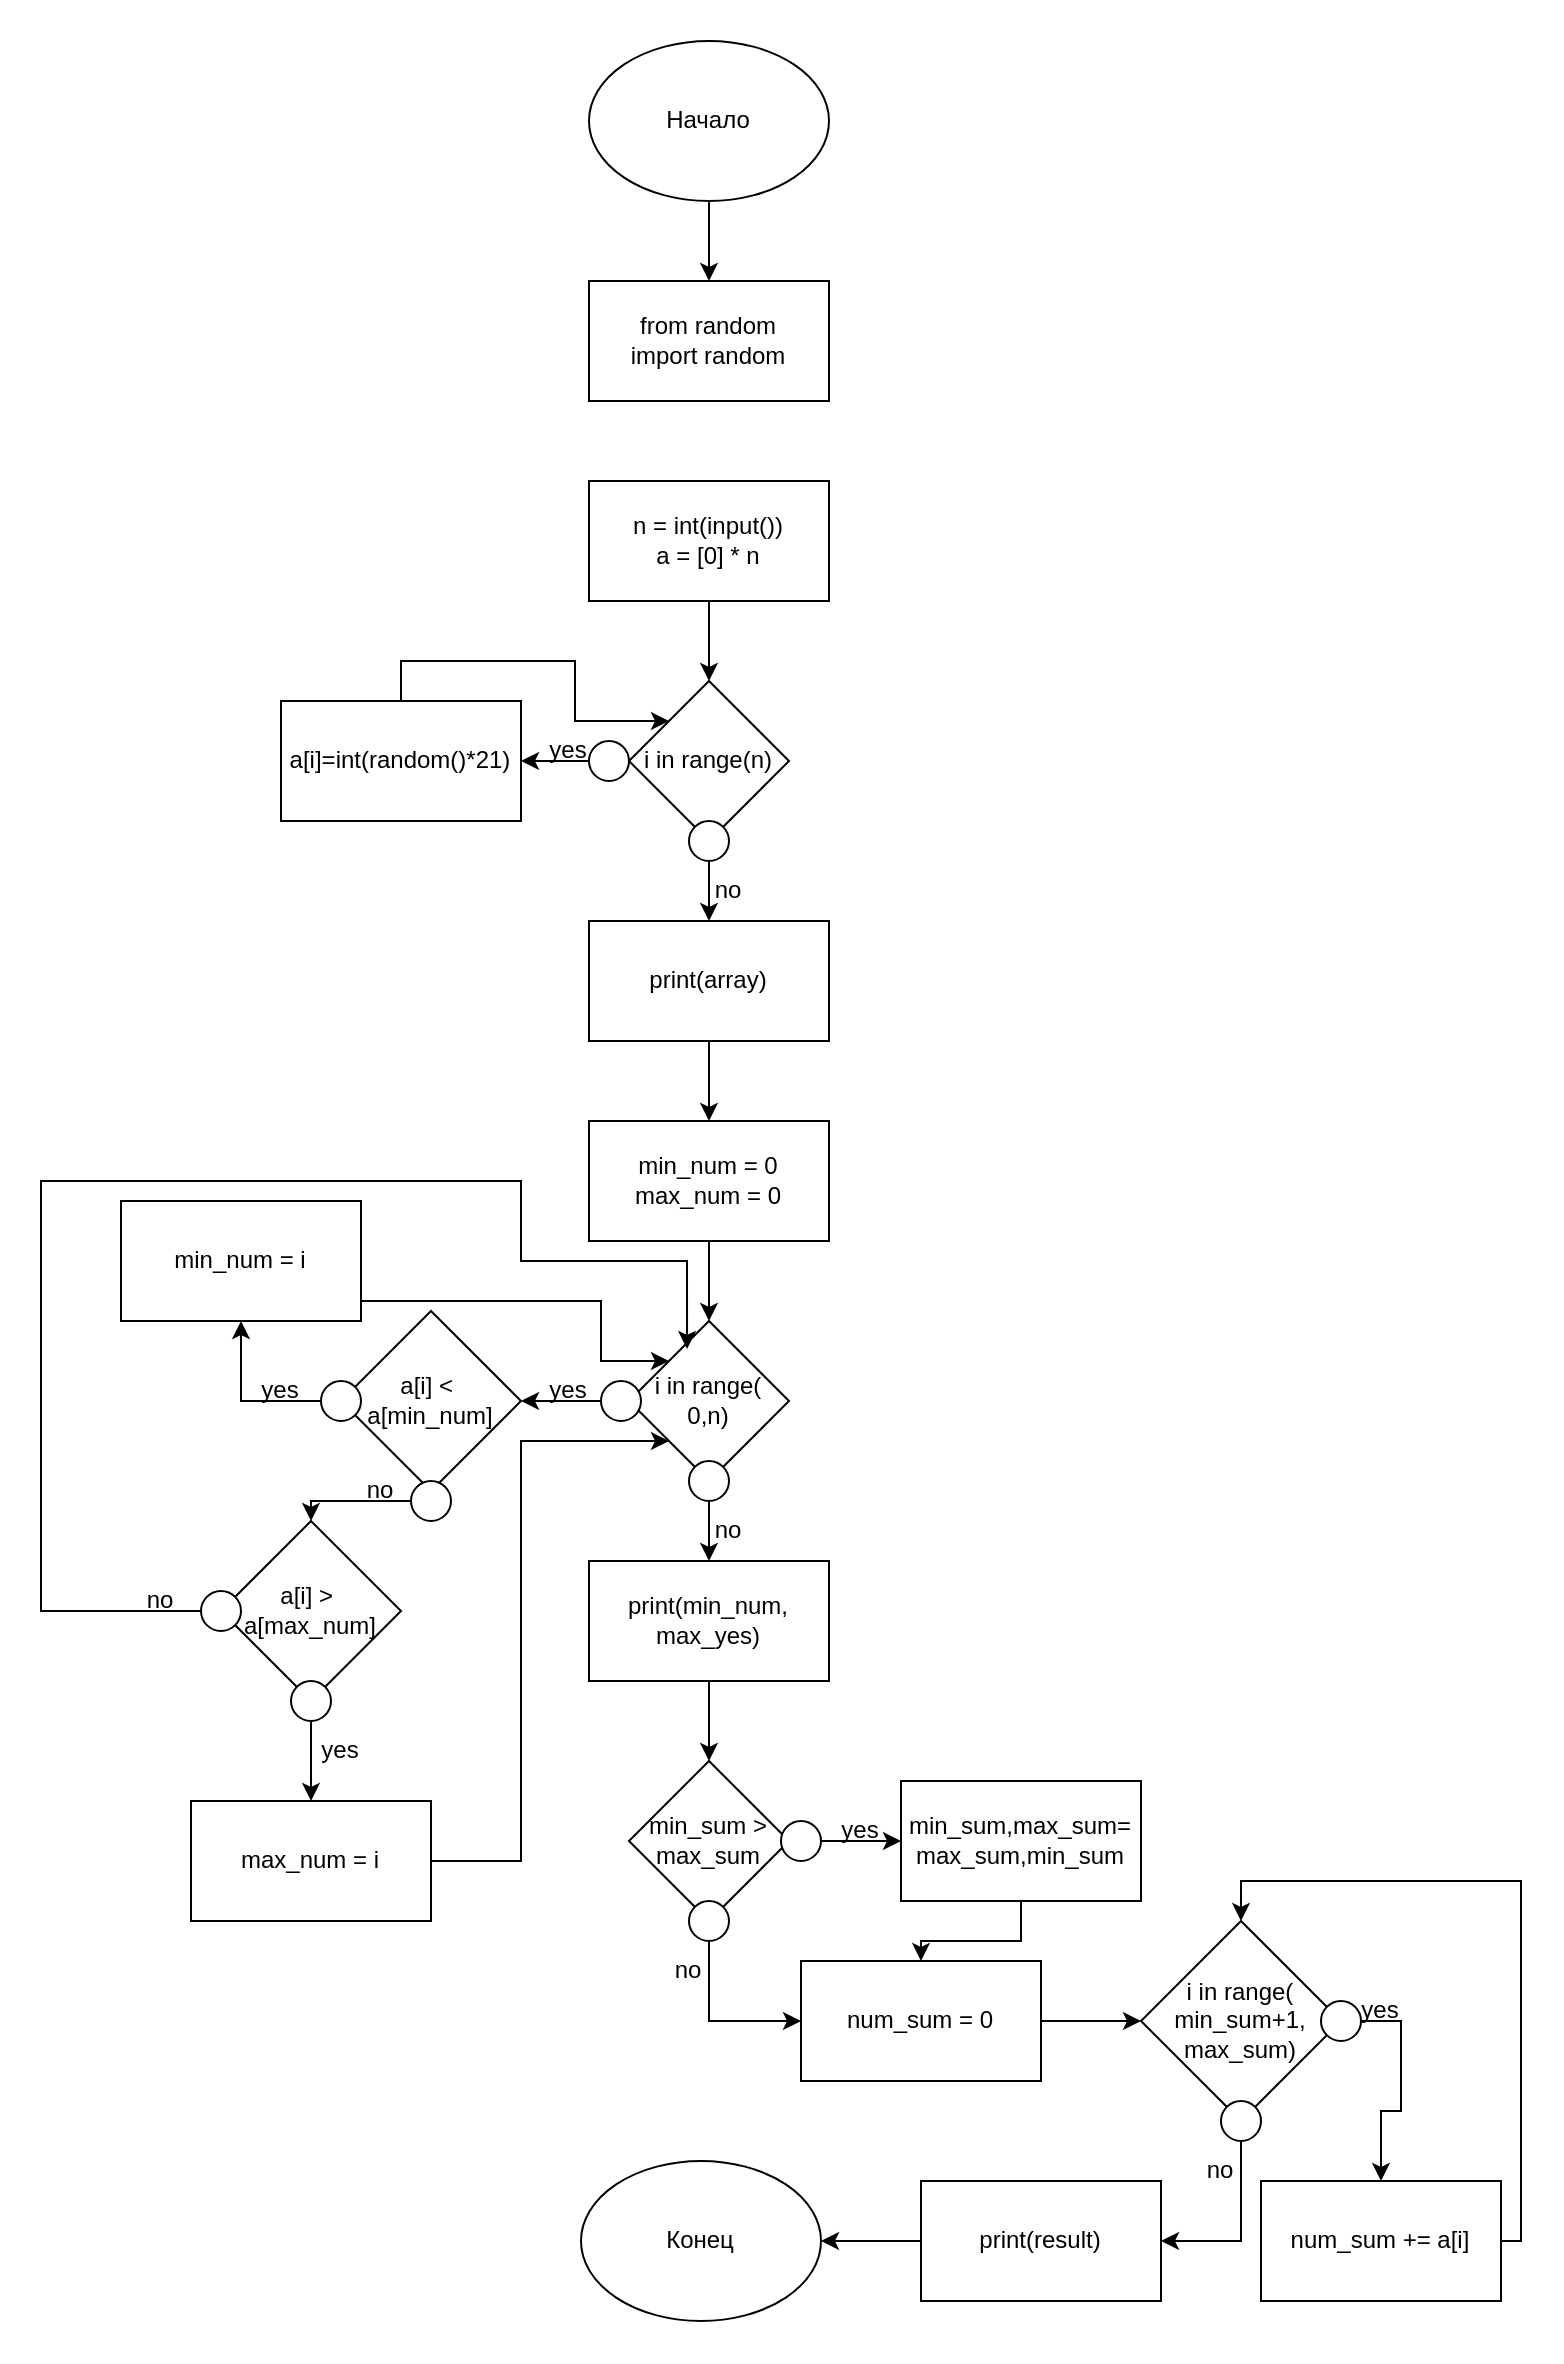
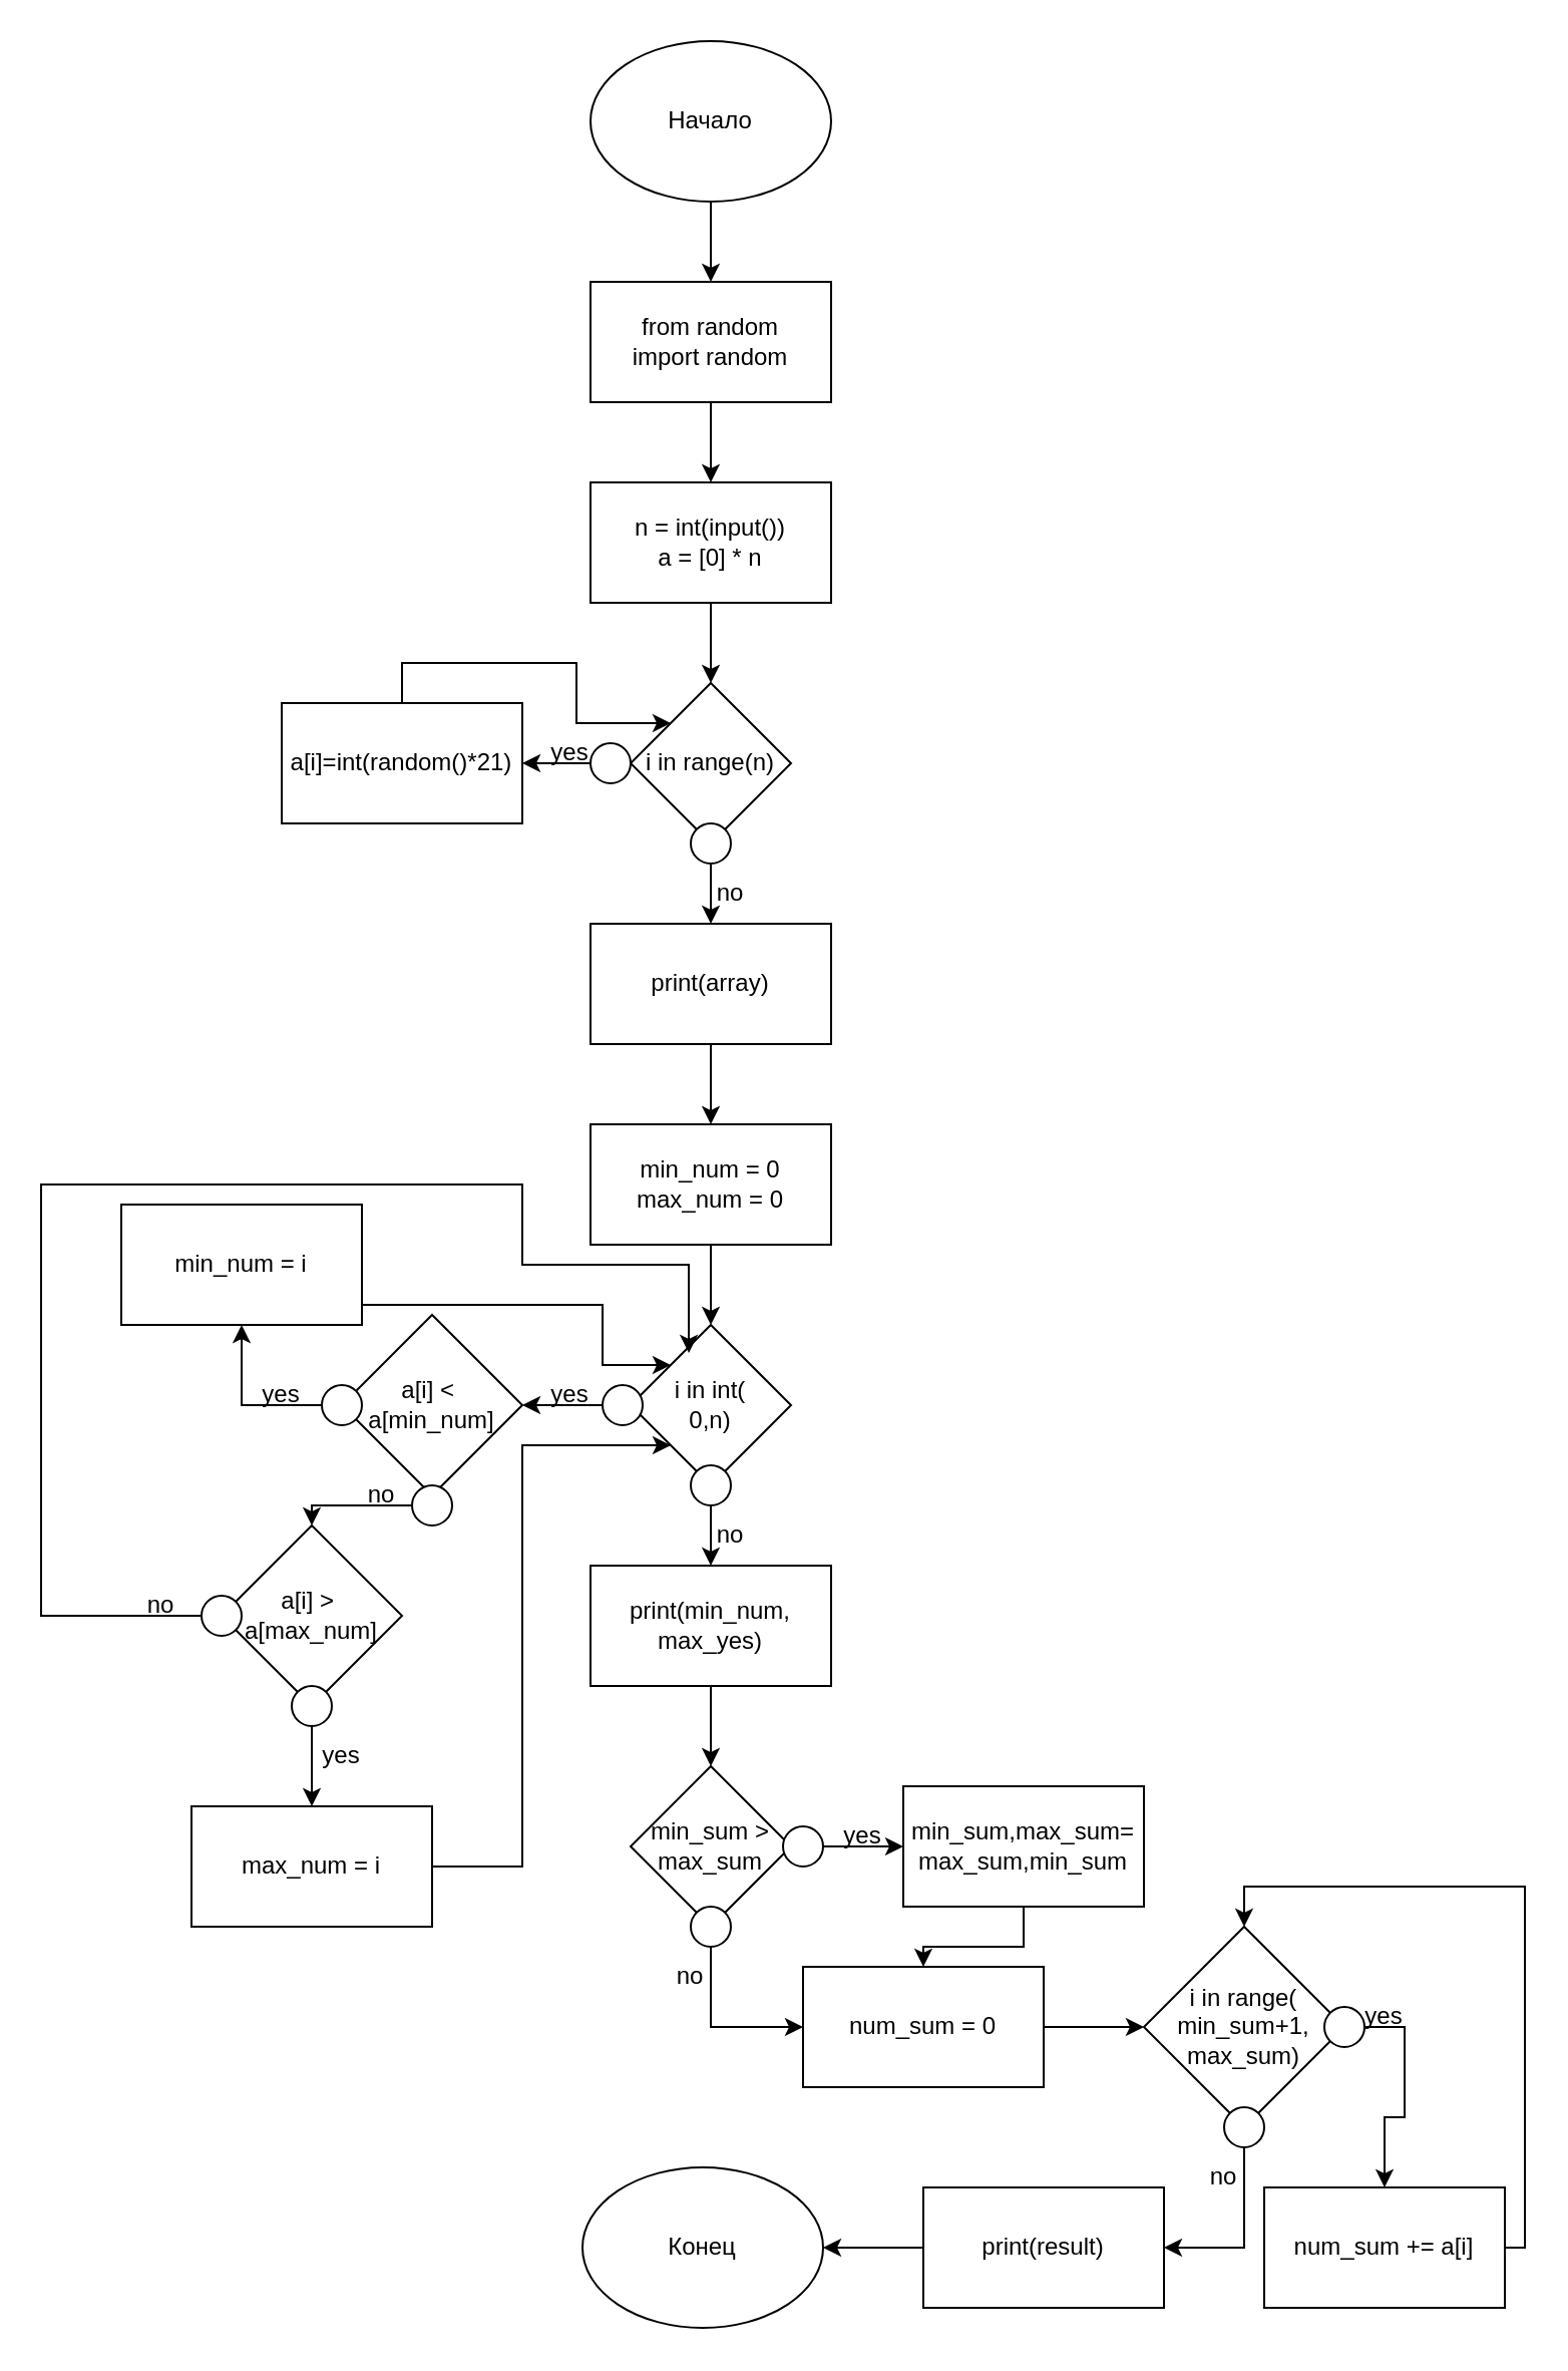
+ <mxCell id="4" value="" style="edgeStyle=orthogonalEdgeStyle;rounded=0;orthogonalLoop=1;jettySize=auto;html=1;" edge="1" parent="1" source="5" target="7"><mxGeometry relative="1" as="geometry" /></mxCell>
- <mxCell id="21" value="i in range(&lt;br&gt;0,n)" style="rhombus;whiteSpace=wrap;html=1;" vertex="1" parent="1"><mxGeometry x="314" y="660" width="80" height="80" as="geometry" /></mxCell>
+ <mxCell id="21" value="i in int(&lt;br&gt;0,n)" style="rhombus;whiteSpace=wrap;html=1;" vertex="1" parent="1"><mxGeometry x="314" y="660" width="80" height="80" as="geometry" /></mxCell>
